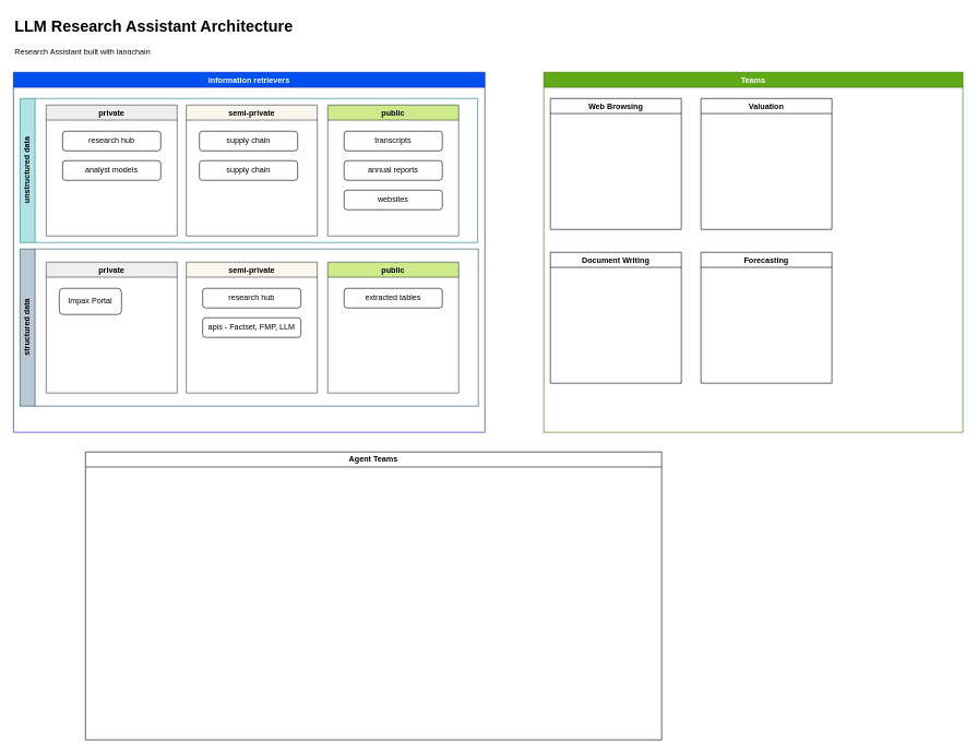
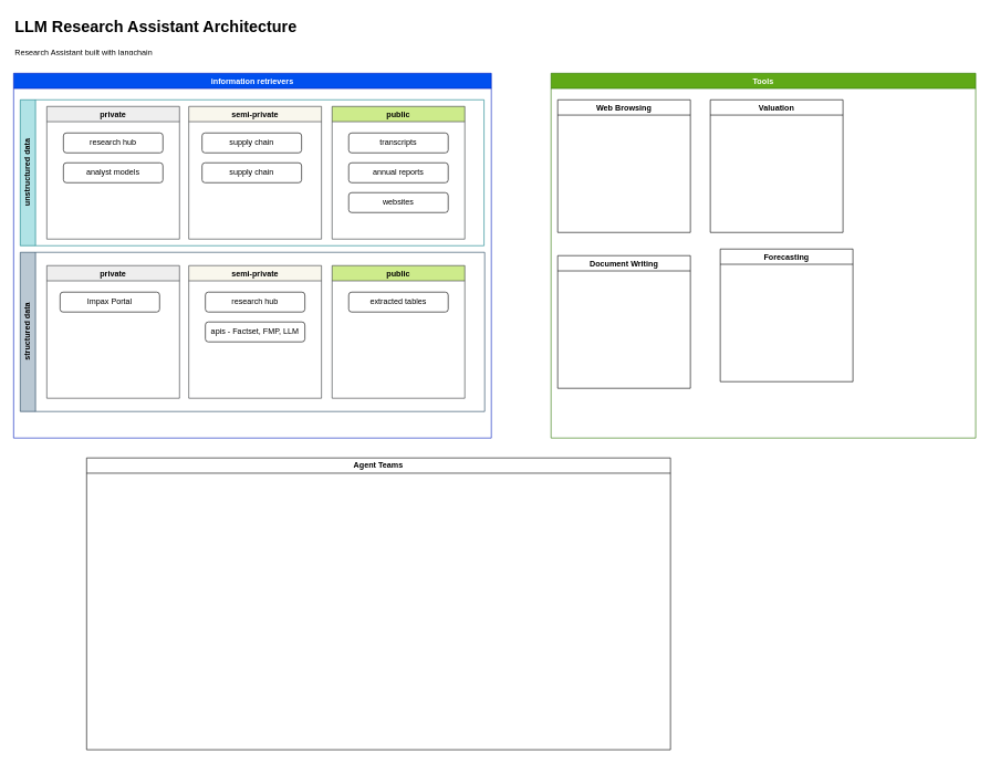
- <mxCell id="23" value="Teams" style="swimlane;whiteSpace=wrap;html=1;fillColor=#60a917;fontColor=#ffffff;strokeColor=#2D7600;" vertex="1" parent="1"><mxGeometry x="830" y="110" width="640" height="550" as="geometry" /></mxCell>
+ <mxCell id="23" value="Tools" style="swimlane;whiteSpace=wrap;html=1;fillColor=#60a917;fontColor=#ffffff;strokeColor=#2D7600;" vertex="1" parent="1"><mxGeometry x="830" y="110" width="640" height="550" as="geometry" /></mxCell>
- <mxCell id="16" value="Impax Portal" style="rounded=1;whiteSpace=wrap;html=1;" vertex="1" parent="15"><mxGeometry x="20" y="40" width="95" height="40" as="geometry" /></mxCell>
+ <mxCell id="16" value="Impax Portal" style="rounded=1;whiteSpace=wrap;html=1;" vertex="1" parent="15"><mxGeometry x="20" y="40" width="150" height="30" as="geometry" /></mxCell>
- <mxCell id="27" value="Forecasting" style="swimlane;whiteSpace=wrap;html=1;" vertex="1" parent="23"><mxGeometry x="240" y="275" width="200" height="200" as="geometry" /></mxCell>
+ <mxCell id="27" value="Forecasting" style="swimlane;whiteSpace=wrap;html=1;" vertex="1" parent="23"><mxGeometry x="255" y="265" width="200" height="200" as="geometry" /></mxCell>
